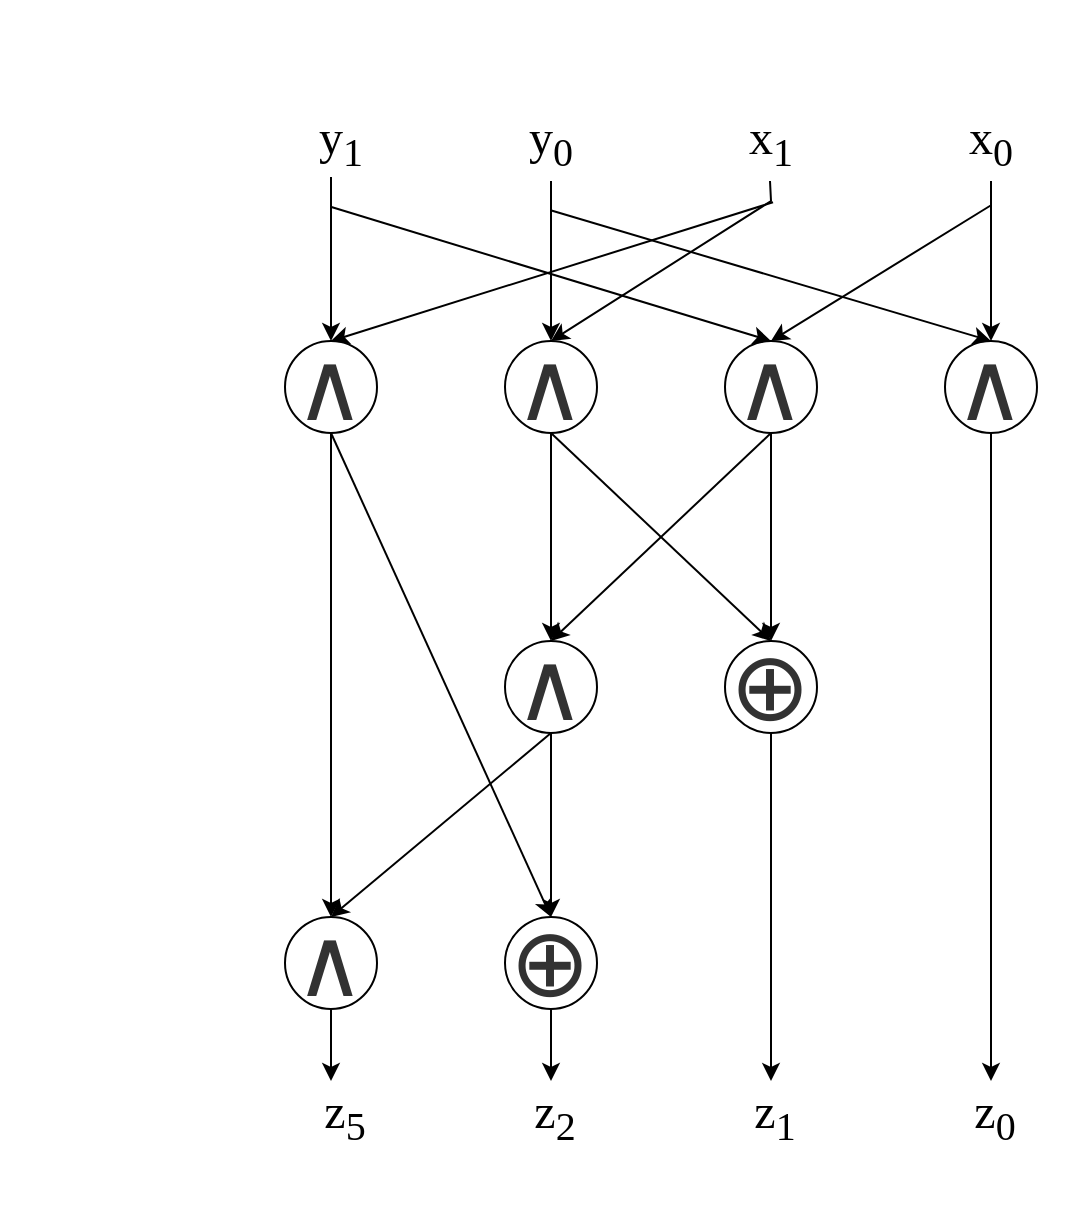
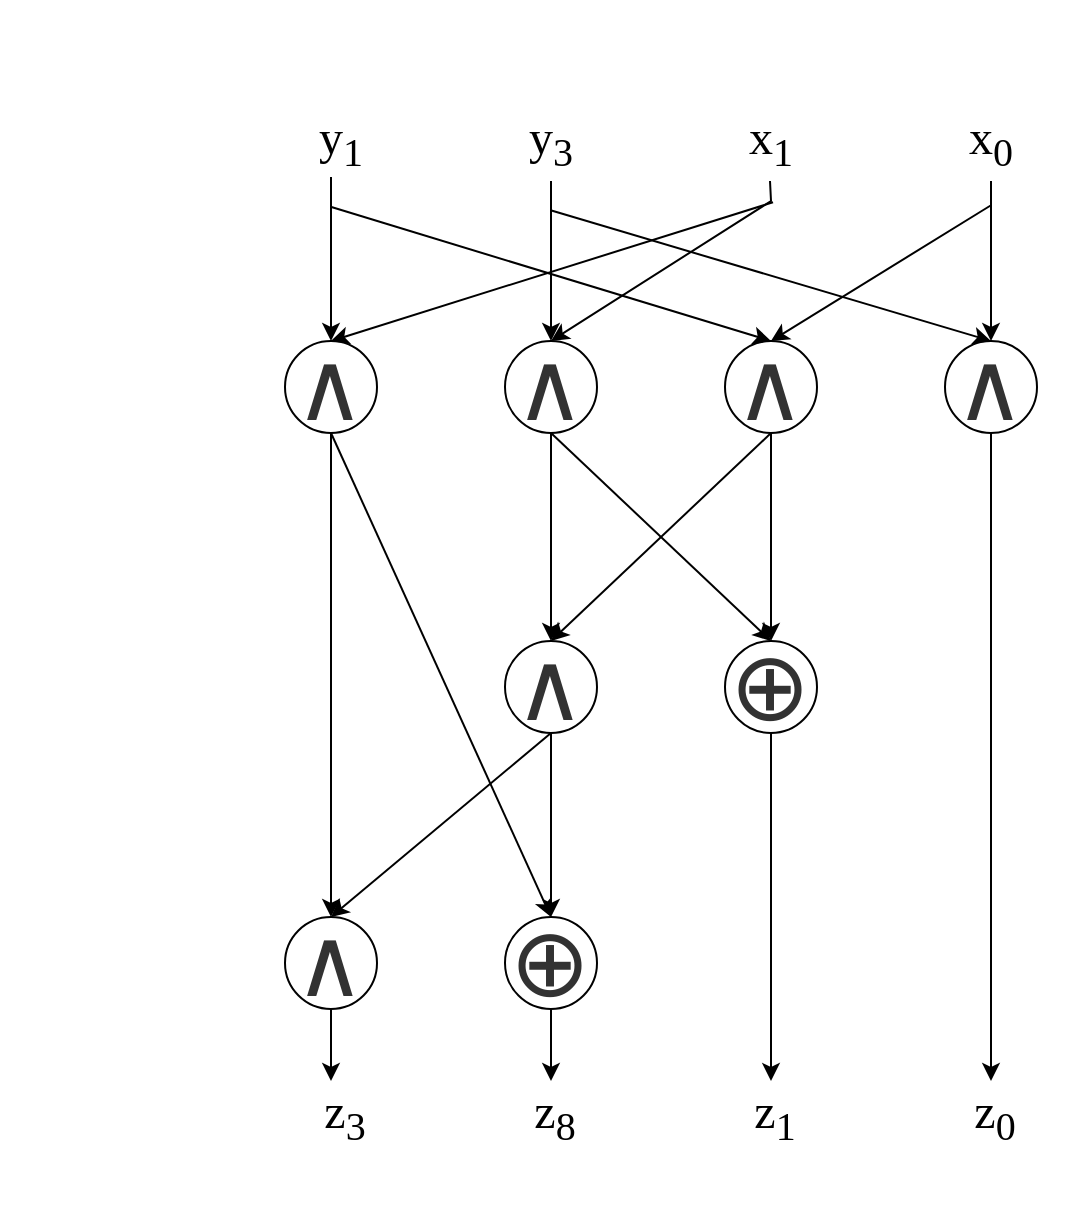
- <mxCell id="29" value="&lt;font style=&quot;font-size: 24px&quot;&gt;y&lt;sub&gt;0&lt;/sub&gt;&lt;/font&gt;" style="text;html=1;align=center;verticalAlign=middle;resizable=0;points=[];autosize=1;strokeColor=none;fillColor=none;fontSize=48;fontFamily=Times New Roman;" vertex="1" parent="1"><mxGeometry x="255" y="20" width="40" height="80" as="geometry" /></mxCell>
+ <mxCell id="29" value="&lt;font style=&quot;font-size: 24px&quot;&gt;y&lt;sub&gt;3&lt;/sub&gt;&lt;/font&gt;" style="text;html=1;align=center;verticalAlign=middle;resizable=0;points=[];autosize=1;strokeColor=none;fillColor=none;fontSize=48;fontFamily=Times New Roman;" vertex="1" parent="1"><mxGeometry x="255" y="20" width="40" height="80" as="geometry" /></mxCell>
- <mxCell id="36" value="&lt;font style=&quot;font-size: 24px&quot;&gt;z&lt;sub&gt;5&lt;/sub&gt;&lt;/font&gt;" style="text;html=1;align=center;verticalAlign=middle;resizable=0;points=[];autosize=1;strokeColor=none;fillColor=none;fontSize=48;fontFamily=Times New Roman;" vertex="1" parent="1"><mxGeometry x="152" y="507" width="40" height="80" as="geometry" /></mxCell>
+ <mxCell id="36" value="&lt;font style=&quot;font-size: 24px&quot;&gt;z&lt;sub&gt;3&lt;/sub&gt;&lt;/font&gt;" style="text;html=1;align=center;verticalAlign=middle;resizable=0;points=[];autosize=1;strokeColor=none;fillColor=none;fontSize=48;fontFamily=Times New Roman;" vertex="1" parent="1"><mxGeometry x="152" y="507" width="40" height="80" as="geometry" /></mxCell>
- <mxCell id="37" value="&lt;font style=&quot;font-size: 24px&quot;&gt;z&lt;sub&gt;2&lt;/sub&gt;&lt;/font&gt;" style="text;html=1;align=center;verticalAlign=middle;resizable=0;points=[];autosize=1;strokeColor=none;fillColor=none;fontSize=48;fontFamily=Times New Roman;" vertex="1" parent="1"><mxGeometry x="257" y="507" width="40" height="80" as="geometry" /></mxCell>
+ <mxCell id="37" value="&lt;font style=&quot;font-size: 24px&quot;&gt;z&lt;sub&gt;8&lt;/sub&gt;&lt;/font&gt;" style="text;html=1;align=center;verticalAlign=middle;resizable=0;points=[];autosize=1;strokeColor=none;fillColor=none;fontSize=48;fontFamily=Times New Roman;" vertex="1" parent="1"><mxGeometry x="257" y="507" width="40" height="80" as="geometry" /></mxCell>
